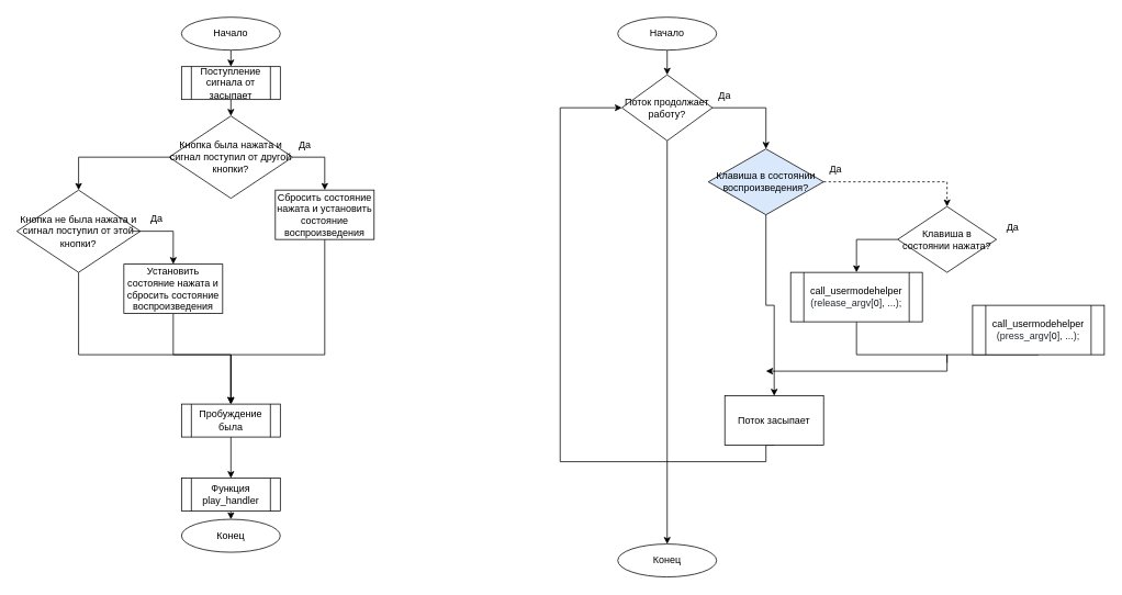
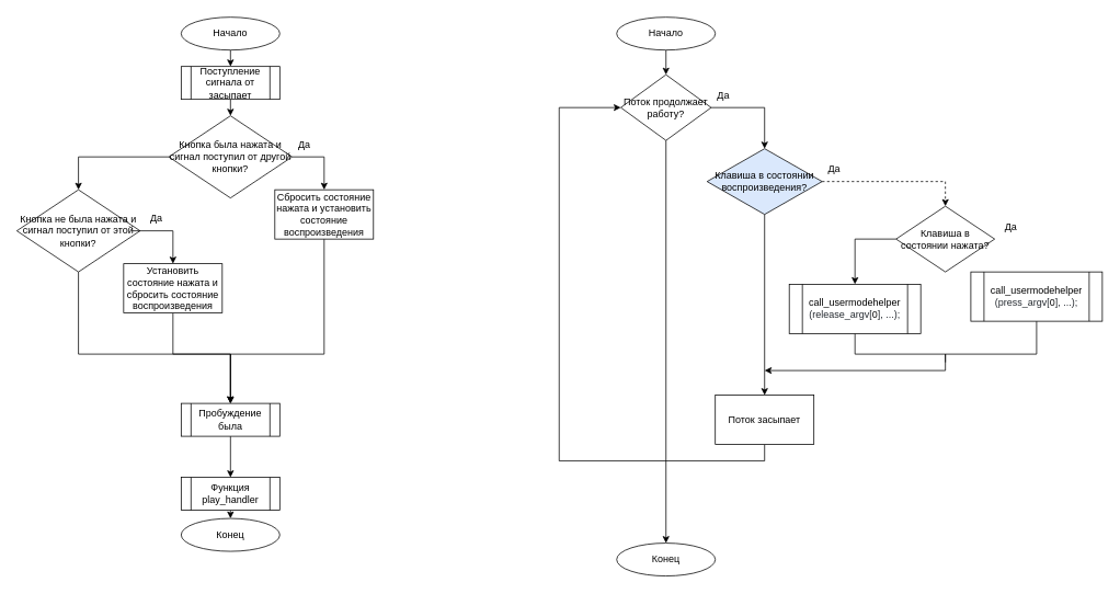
- <mxCell id="32" value="&lt;span class=&quot;pl-c1&quot; style=&quot;box-sizing: border-box ; font-family: , , &amp;#34;sf mono&amp;#34; , &amp;#34;menlo&amp;#34; , &amp;#34;consolas&amp;#34; , &amp;#34;liberation mono&amp;#34; , monospace ; background-color: rgb(255 , 255 , 255)&quot;&gt;call_usermodehelper&lt;br&gt;&lt;/span&gt;&lt;span style=&quot;color: rgb(36 , 41 , 47) ; font-family: , , &amp;#34;sf mono&amp;#34; , &amp;#34;menlo&amp;#34; , &amp;#34;consolas&amp;#34; , &amp;#34;liberation mono&amp;#34; , monospace ; background-color: rgb(255 , 255 , 255)&quot;&gt;(release_argv[&lt;/span&gt;&lt;span class=&quot;pl-c1&quot; style=&quot;box-sizing: border-box ; font-family: , , &amp;#34;sf mono&amp;#34; , &amp;#34;menlo&amp;#34; , &amp;#34;consolas&amp;#34; , &amp;#34;liberation mono&amp;#34; , monospace ; background-color: rgb(255 , 255 , 255)&quot;&gt;0&lt;/span&gt;&lt;span style=&quot;color: rgb(36 , 41 , 47) ; font-family: , , &amp;#34;sf mono&amp;#34; , &amp;#34;menlo&amp;#34; , &amp;#34;consolas&amp;#34; , &amp;#34;liberation mono&amp;#34; , monospace ; background-color: rgb(255 , 255 , 255)&quot;&gt;], ...);&lt;/span&gt;" style="shape=process;whiteSpace=wrap;html=1;backgroundOutline=1;" parent="1" vertex="1"><mxGeometry x="960" y="330" width="160" height="60" as="geometry" /></mxCell>
+ <mxCell id="32" value="&lt;span class=&quot;pl-c1&quot; style=&quot;box-sizing: border-box ; font-family: , , &amp;#34;sf mono&amp;#34; , &amp;#34;menlo&amp;#34; , &amp;#34;consolas&amp;#34; , &amp;#34;liberation mono&amp;#34; , monospace ; background-color: rgb(255 , 255 , 255)&quot;&gt;call_usermodehelper&lt;br&gt;&lt;/span&gt;&lt;span style=&quot;color: rgb(36 , 41 , 47) ; font-family: , , &amp;#34;sf mono&amp;#34; , &amp;#34;menlo&amp;#34; , &amp;#34;consolas&amp;#34; , &amp;#34;liberation mono&amp;#34; , monospace ; background-color: rgb(255 , 255 , 255)&quot;&gt;(release_argv[&lt;/span&gt;&lt;span class=&quot;pl-c1&quot; style=&quot;box-sizing: border-box ; font-family: , , &amp;#34;sf mono&amp;#34; , &amp;#34;menlo&amp;#34; , &amp;#34;consolas&amp;#34; , &amp;#34;liberation mono&amp;#34; , monospace ; background-color: rgb(255 , 255 , 255)&quot;&gt;0&lt;/span&gt;&lt;span style=&quot;color: rgb(36 , 41 , 47) ; font-family: , , &amp;#34;sf mono&amp;#34; , &amp;#34;menlo&amp;#34; , &amp;#34;consolas&amp;#34; , &amp;#34;liberation mono&amp;#34; , monospace ; background-color: rgb(255 , 255 , 255)&quot;&gt;], ...);&lt;/span&gt;" style="shape=process;whiteSpace=wrap;html=1;backgroundOutline=1;" parent="1" vertex="1"><mxGeometry x="960" y="345" width="160" height="60" as="geometry" /></mxCell>
- <mxCell id="30" value="&lt;span class=&quot;pl-c1&quot; style=&quot;box-sizing: border-box ; font-family: , , &amp;#34;sf mono&amp;#34; , &amp;#34;menlo&amp;#34; , &amp;#34;consolas&amp;#34; , &amp;#34;liberation mono&amp;#34; , monospace ; background-color: rgb(255 , 255 , 255)&quot;&gt;call_usermodehelper&lt;br&gt;&lt;/span&gt;&lt;span style=&quot;color: rgb(36 , 41 , 47) ; font-family: , , &amp;#34;sf mono&amp;#34; , &amp;#34;menlo&amp;#34; , &amp;#34;consolas&amp;#34; , &amp;#34;liberation mono&amp;#34; , monospace ; background-color: rgb(255 , 255 , 255)&quot;&gt;(press_argv[&lt;/span&gt;&lt;span class=&quot;pl-c1&quot; style=&quot;box-sizing: border-box ; font-family: , , &amp;#34;sf mono&amp;#34; , &amp;#34;menlo&amp;#34; , &amp;#34;consolas&amp;#34; , &amp;#34;liberation mono&amp;#34; , monospace ; background-color: rgb(255 , 255 , 255)&quot;&gt;0&lt;/span&gt;&lt;span style=&quot;color: rgb(36 , 41 , 47) ; font-family: , , &amp;#34;sf mono&amp;#34; , &amp;#34;menlo&amp;#34; , &amp;#34;consolas&amp;#34; , &amp;#34;liberation mono&amp;#34; , monospace ; background-color: rgb(255 , 255 , 255)&quot;&gt;], ...);&lt;/span&gt;" style="shape=process;whiteSpace=wrap;html=1;backgroundOutline=1;" parent="1" vertex="1"><mxGeometry x="1181" y="370" width="160" height="60" as="geometry" /></mxCell>
+ <mxCell id="30" value="&lt;span class=&quot;pl-c1&quot; style=&quot;box-sizing: border-box ; font-family: , , &amp;#34;sf mono&amp;#34; , &amp;#34;menlo&amp;#34; , &amp;#34;consolas&amp;#34; , &amp;#34;liberation mono&amp;#34; , monospace ; background-color: rgb(255 , 255 , 255)&quot;&gt;call_usermodehelper&lt;br&gt;&lt;/span&gt;&lt;span style=&quot;color: rgb(36 , 41 , 47) ; font-family: , , &amp;#34;sf mono&amp;#34; , &amp;#34;menlo&amp;#34; , &amp;#34;consolas&amp;#34; , &amp;#34;liberation mono&amp;#34; , monospace ; background-color: rgb(255 , 255 , 255)&quot;&gt;(press_argv[&lt;/span&gt;&lt;span class=&quot;pl-c1&quot; style=&quot;box-sizing: border-box ; font-family: , , &amp;#34;sf mono&amp;#34; , &amp;#34;menlo&amp;#34; , &amp;#34;consolas&amp;#34; , &amp;#34;liberation mono&amp;#34; , monospace ; background-color: rgb(255 , 255 , 255)&quot;&gt;0&lt;/span&gt;&lt;span style=&quot;color: rgb(36 , 41 , 47) ; font-family: , , &amp;#34;sf mono&amp;#34; , &amp;#34;menlo&amp;#34; , &amp;#34;consolas&amp;#34; , &amp;#34;liberation mono&amp;#34; , monospace ; background-color: rgb(255 , 255 , 255)&quot;&gt;], ...);&lt;/span&gt;" style="shape=process;whiteSpace=wrap;html=1;backgroundOutline=1;" parent="1" vertex="1"><mxGeometry x="1181" y="330" width="160" height="60" as="geometry" /></mxCell>
- <mxCell id="35" value="Поток засыпает" style="rounded=0;whiteSpace=wrap;html=1;" parent="1" vertex="1"><mxGeometry x="880" y="480" width="120" height="60" as="geometry" /></mxCell>
+ <mxCell id="35" value="Поток засыпает" style="rounded=0;whiteSpace=wrap;html=1;" parent="1" vertex="1"><mxGeometry x="870" y="480" width="120" height="60" as="geometry" /></mxCell>
